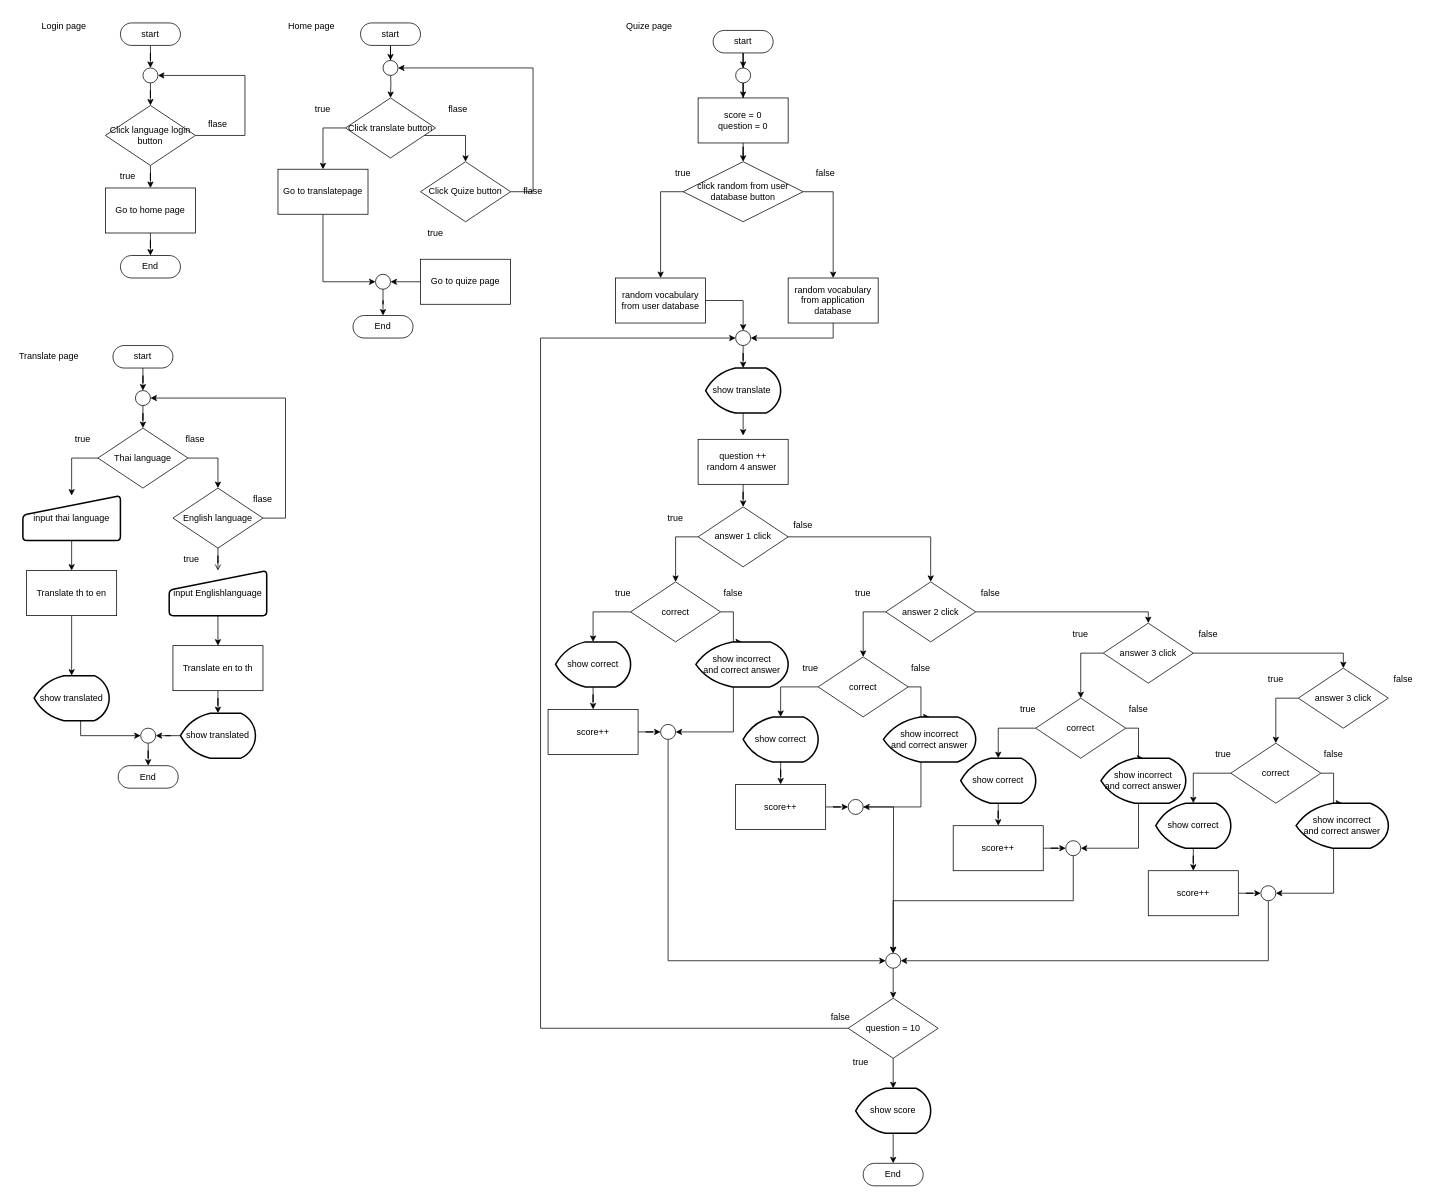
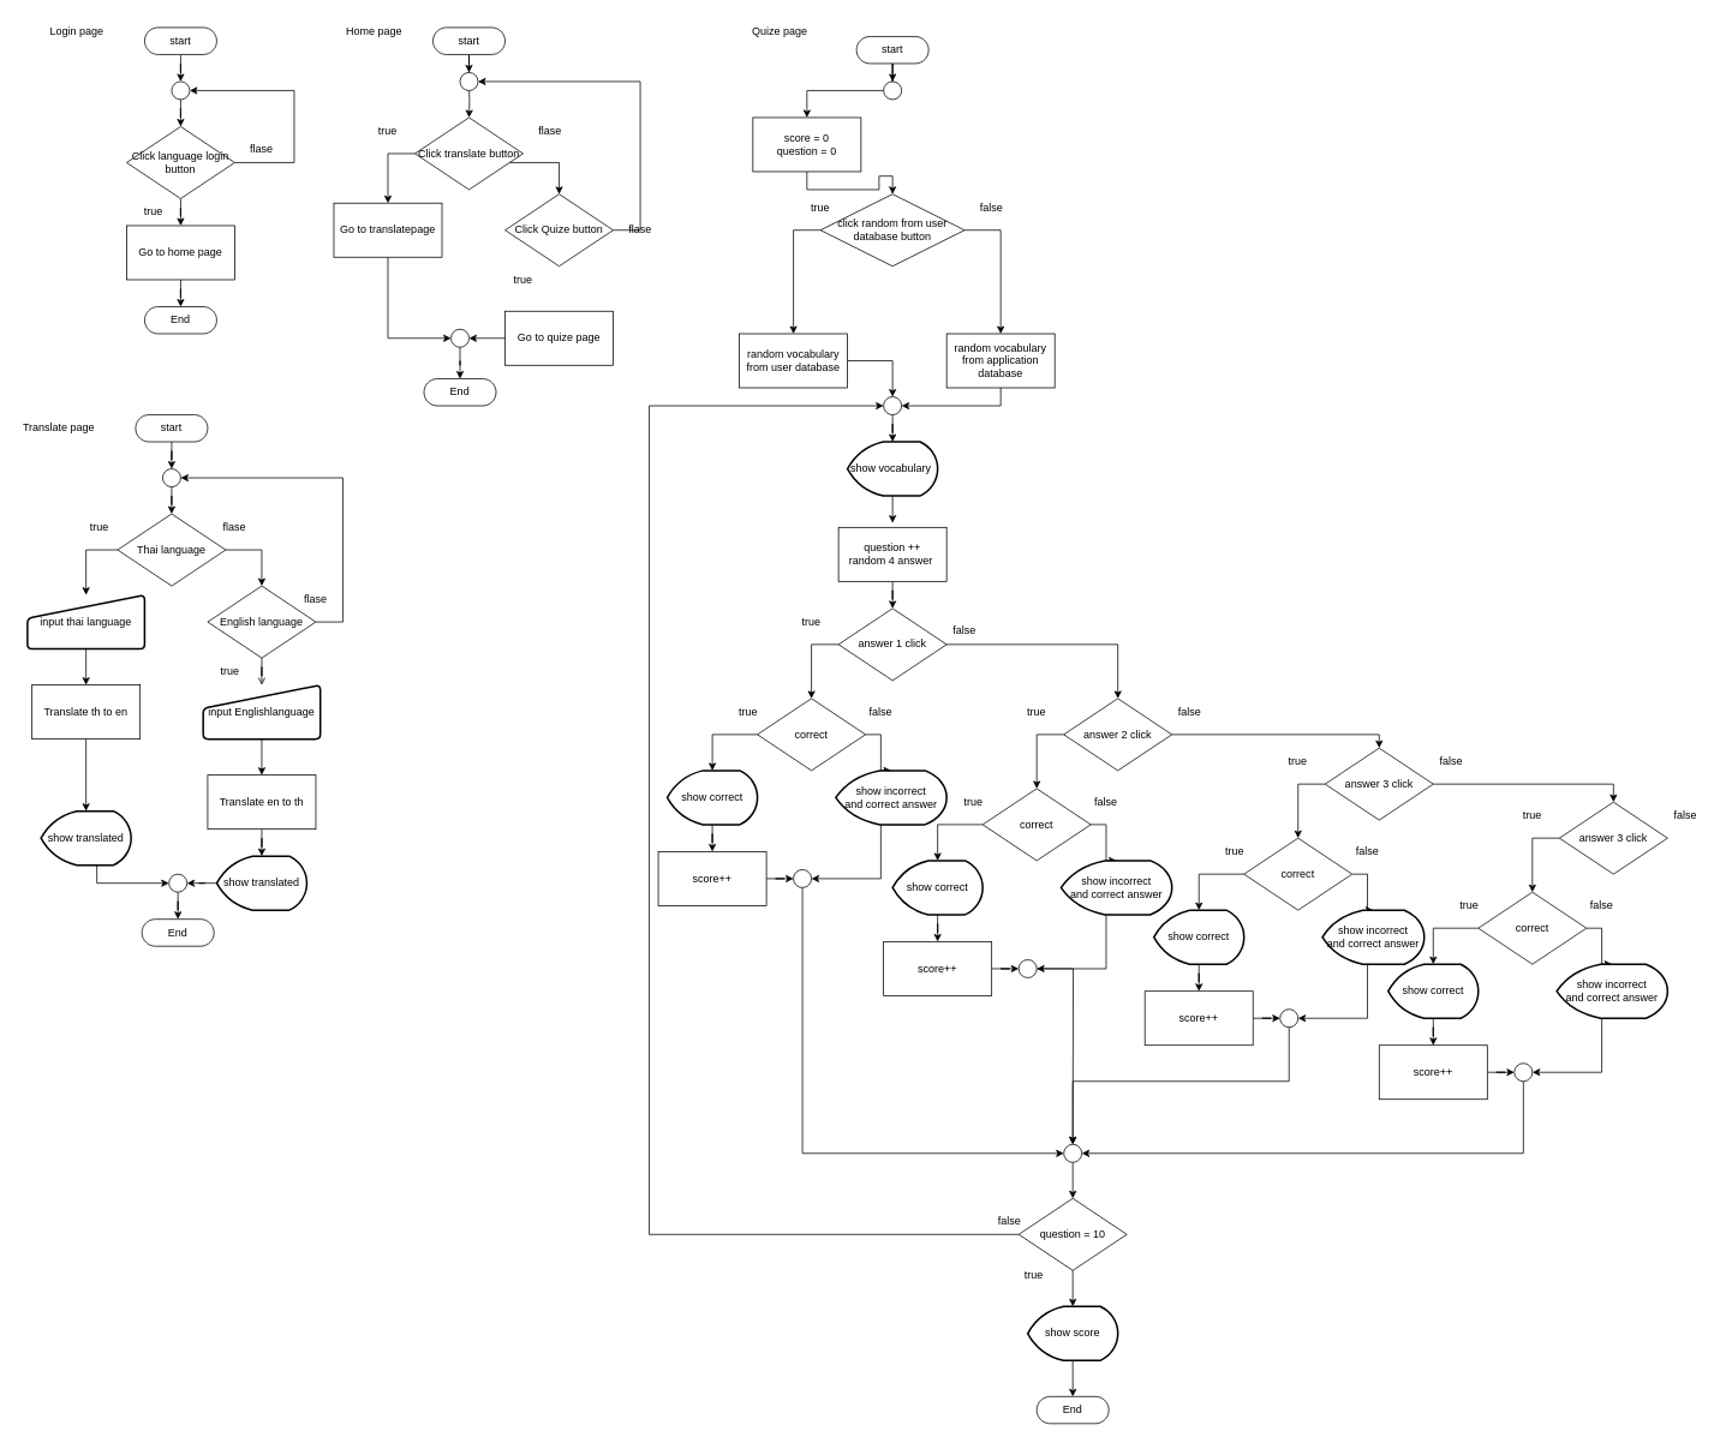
- <mxCell id="76" value="score = 0&lt;br&gt;question = 0" style="rounded=0;whiteSpace=wrap;html=1;" vertex="1" parent="1"><mxGeometry x="930" y="130" width="120" height="60" as="geometry" /></mxCell>
+ <mxCell id="76" value="score = 0&lt;br&gt;question = 0" style="rounded=0;whiteSpace=wrap;html=1;" vertex="1" parent="1"><mxGeometry x="835" y="130" width="120" height="60" as="geometry" /></mxCell>
- <mxCell id="80" value="show translate&amp;nbsp;" style="strokeWidth=2;html=1;shape=mxgraph.flowchart.display;whiteSpace=wrap;" vertex="1" parent="1"><mxGeometry x="940" y="490" width="100" height="60" as="geometry" /></mxCell>
+ <mxCell id="80" value="show vocabulary&amp;nbsp;" style="strokeWidth=2;html=1;shape=mxgraph.flowchart.display;whiteSpace=wrap;" vertex="1" parent="1"><mxGeometry x="940" y="490" width="100" height="60" as="geometry" /></mxCell>
